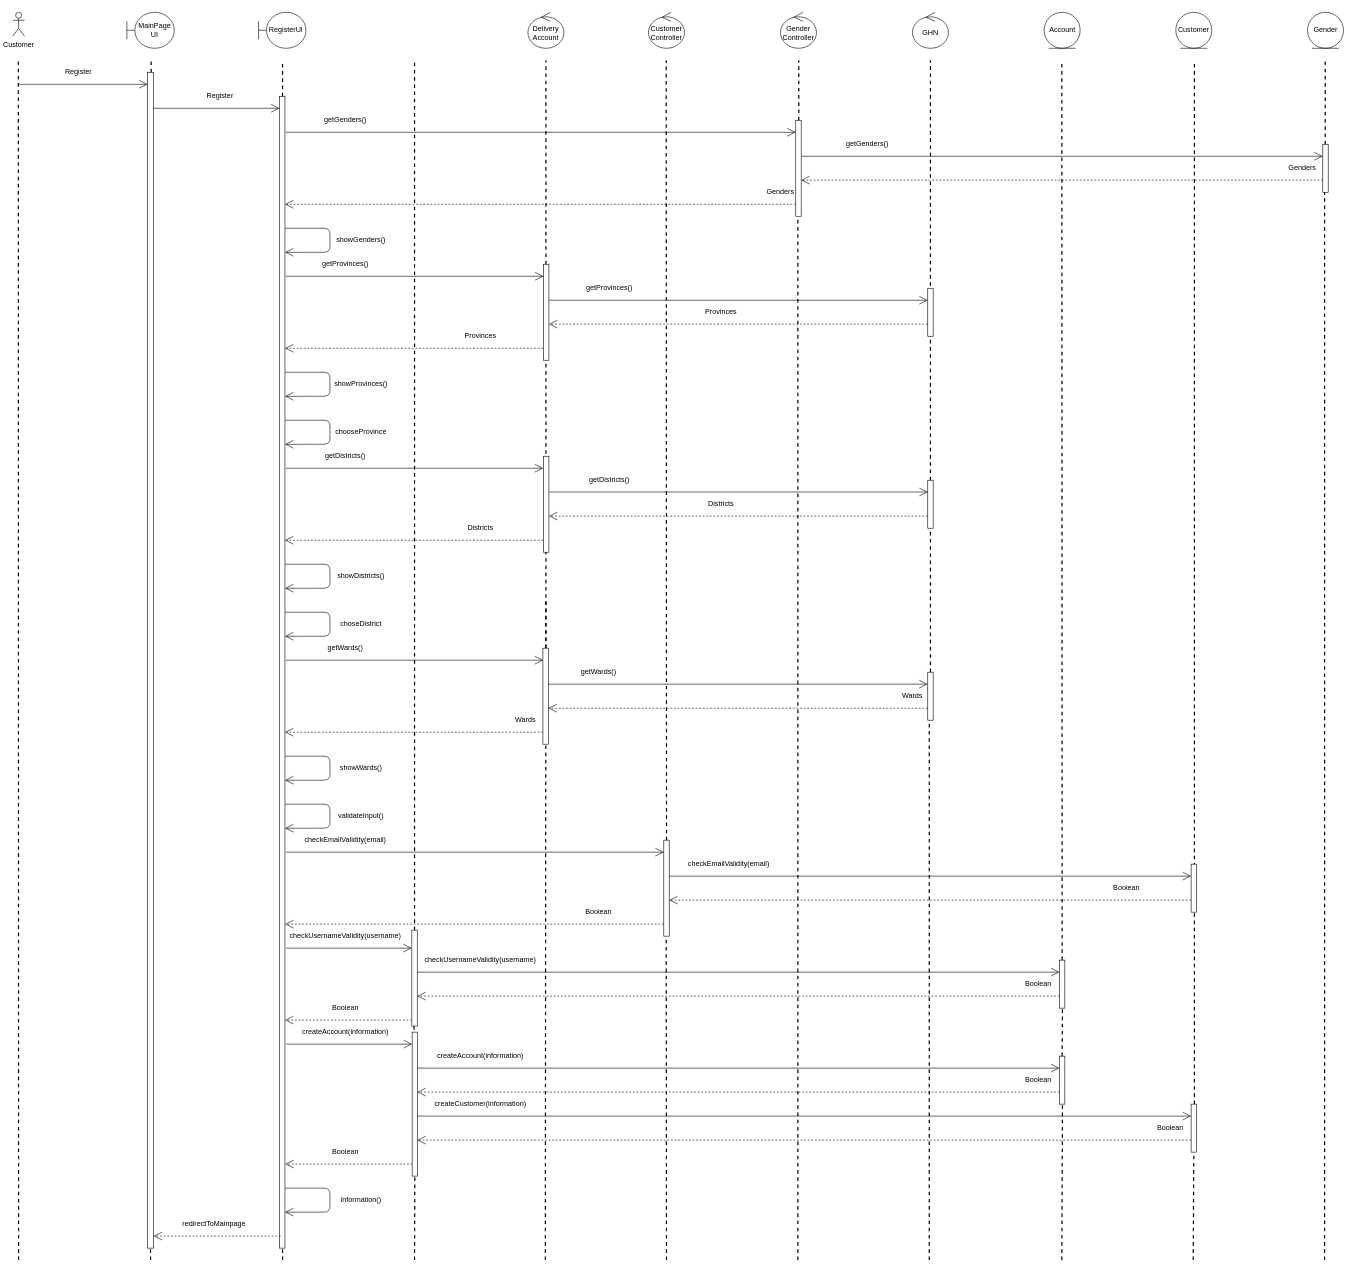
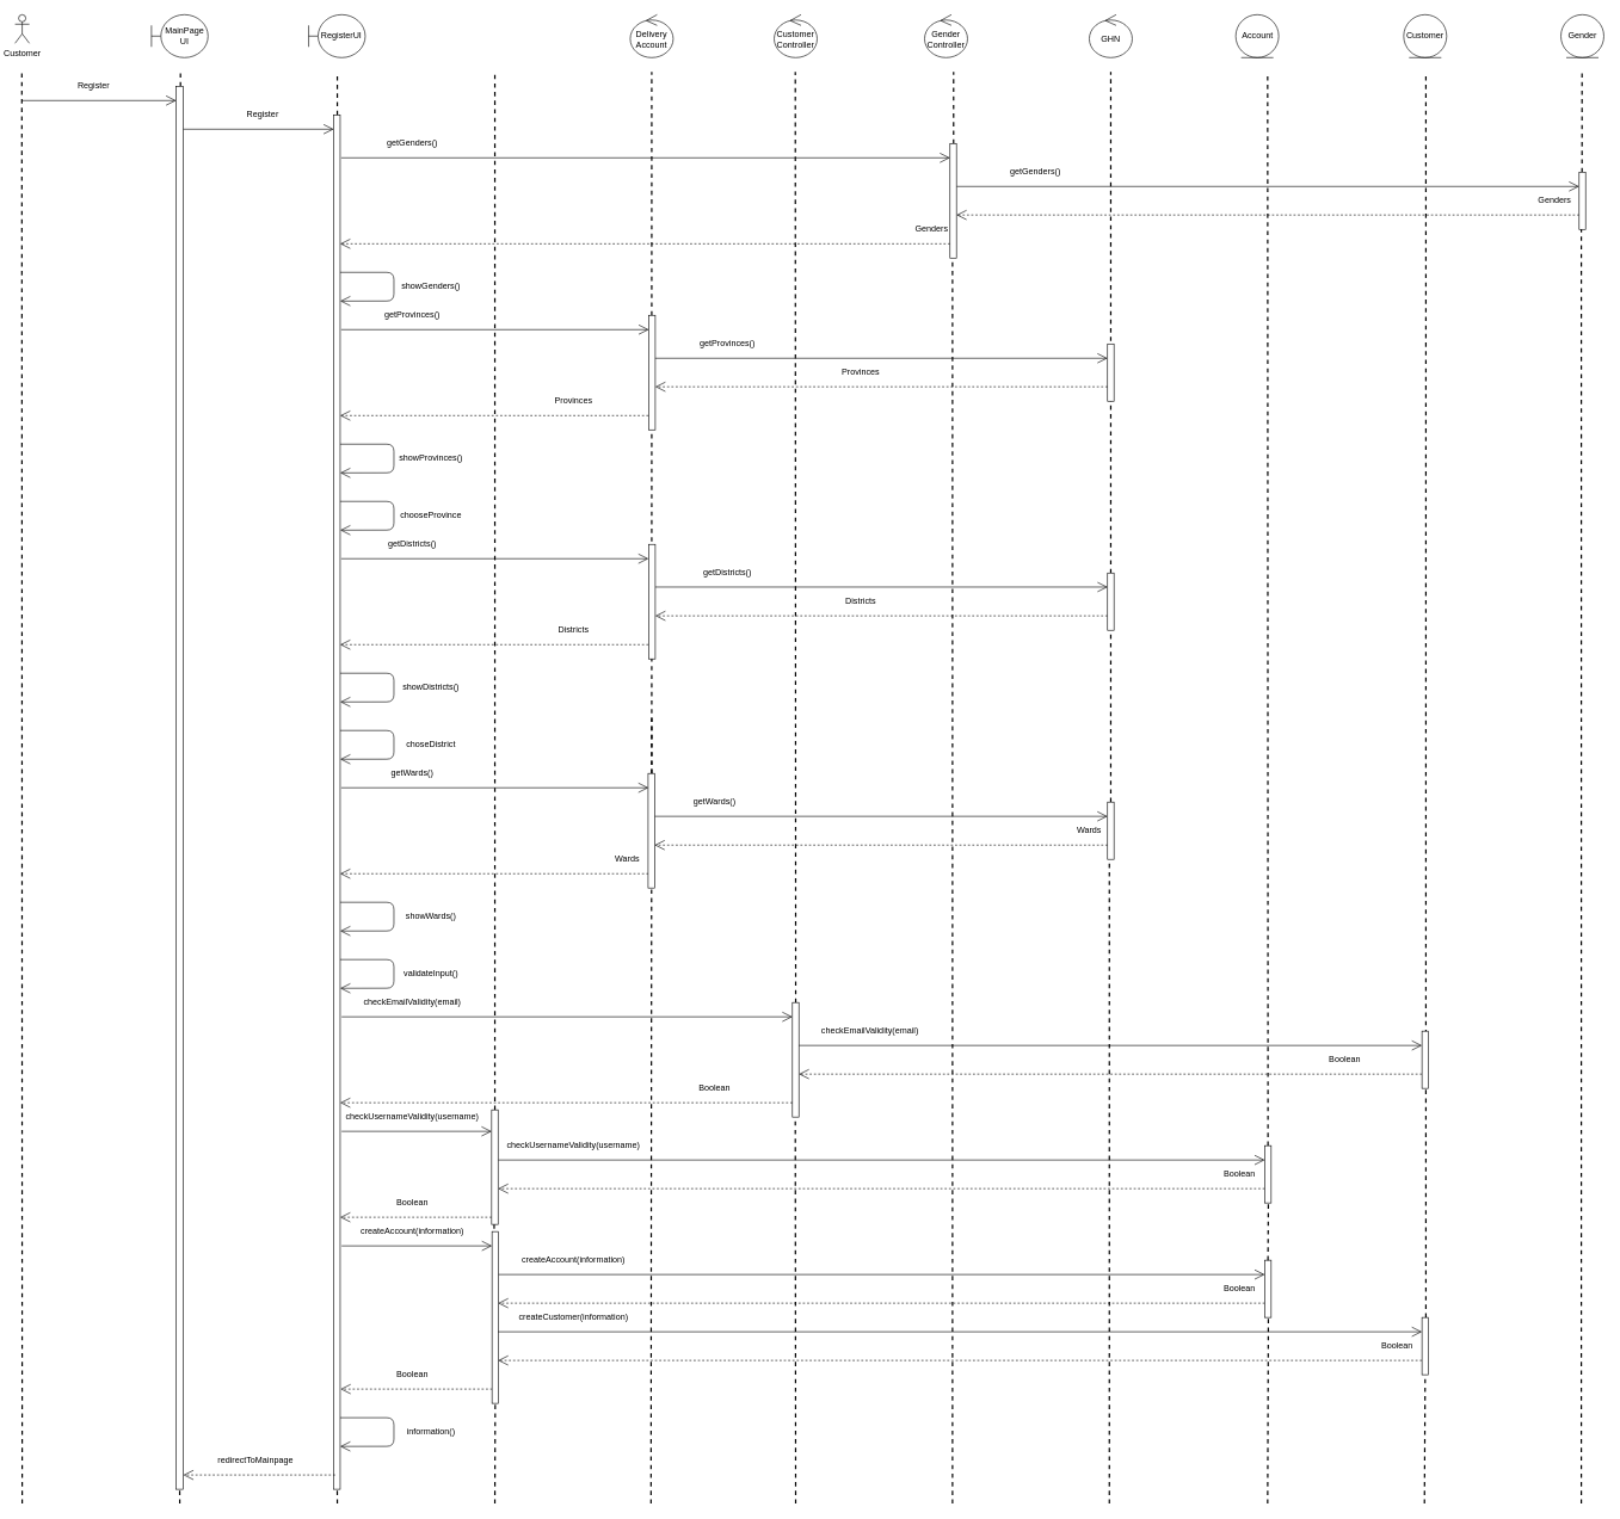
- <mxCell id="111" value="Gender&lt;br&gt;Controller" style="ellipse;shape=umlControl;whiteSpace=wrap;html=1;" parent="1" vertex="1"><mxGeometry x="1300" y="20" width="60" height="60" as="geometry" /></mxCell>
+ <mxCell id="111" value="Gender&lt;br&gt;Controller" style="ellipse;shape=umlControl;whiteSpace=wrap;html=1;" parent="1" vertex="1"><mxGeometry x="1290" y="20" width="60" height="60" as="geometry" /></mxCell>
- <mxCell id="21" value="Account" style="ellipse;shape=umlEntity;whiteSpace=wrap;html=1;" parent="1" vertex="1"><mxGeometry x="1739.5" y="20" width="60" height="60" as="geometry" /></mxCell>
+ <mxCell id="21" value="Account" style="ellipse;shape=umlEntity;whiteSpace=wrap;html=1;" parent="1" vertex="1"><mxGeometry x="1724.5" y="20" width="60" height="60" as="geometry" /></mxCell>
